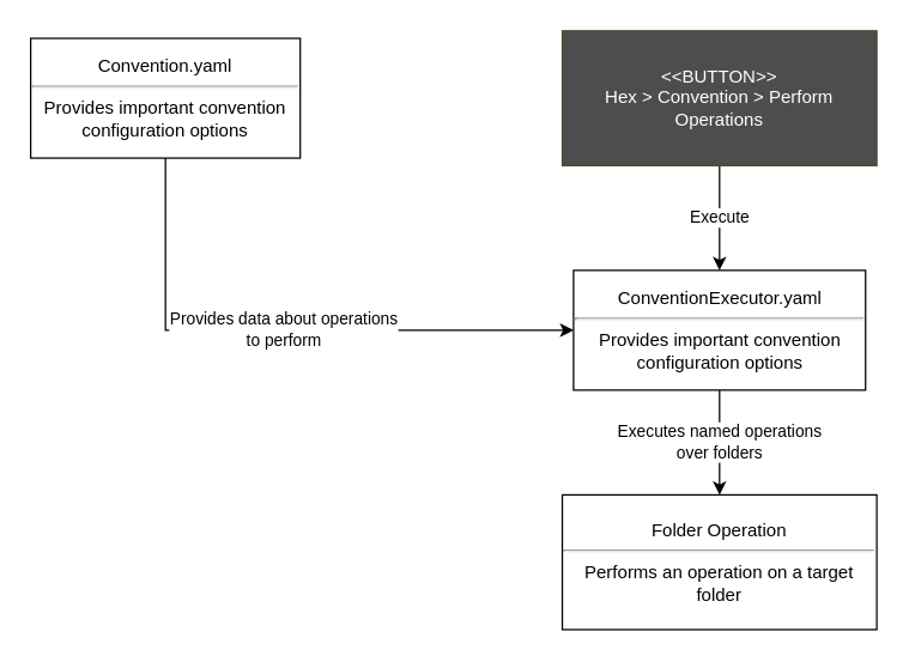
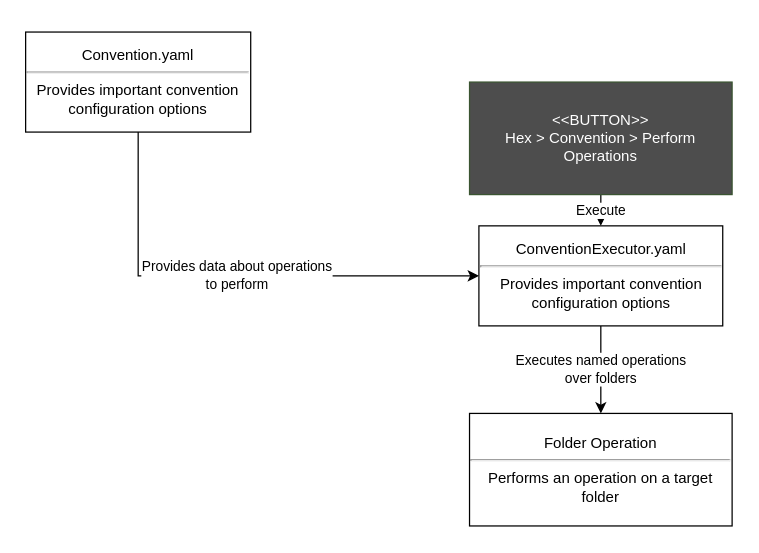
- <mxCell id="6" value="&amp;lt;&amp;lt;BUTTON&amp;gt;&amp;gt;&lt;br&gt;Hex &amp;gt; Convention &amp;gt; Perform Operations" style="rounded=0;whiteSpace=wrap;html=1;fillColor=#4D4D4D;strokeColor=#3A5431;fontColor=#ffffff;" vertex="1" parent="1"><mxGeometry x="375" y="20" width="210" height="90" as="geometry" /></mxCell>
+ <mxCell id="6" value="&amp;lt;&amp;lt;BUTTON&amp;gt;&amp;gt;&lt;br&gt;Hex &amp;gt; Convention &amp;gt; Perform Operations" style="rounded=0;whiteSpace=wrap;html=1;fillColor=#4D4D4D;strokeColor=#3A5431;fontColor=#ffffff;" vertex="1" parent="1"><mxGeometry x="375" y="65" width="210" height="90" as="geometry" /></mxCell>
